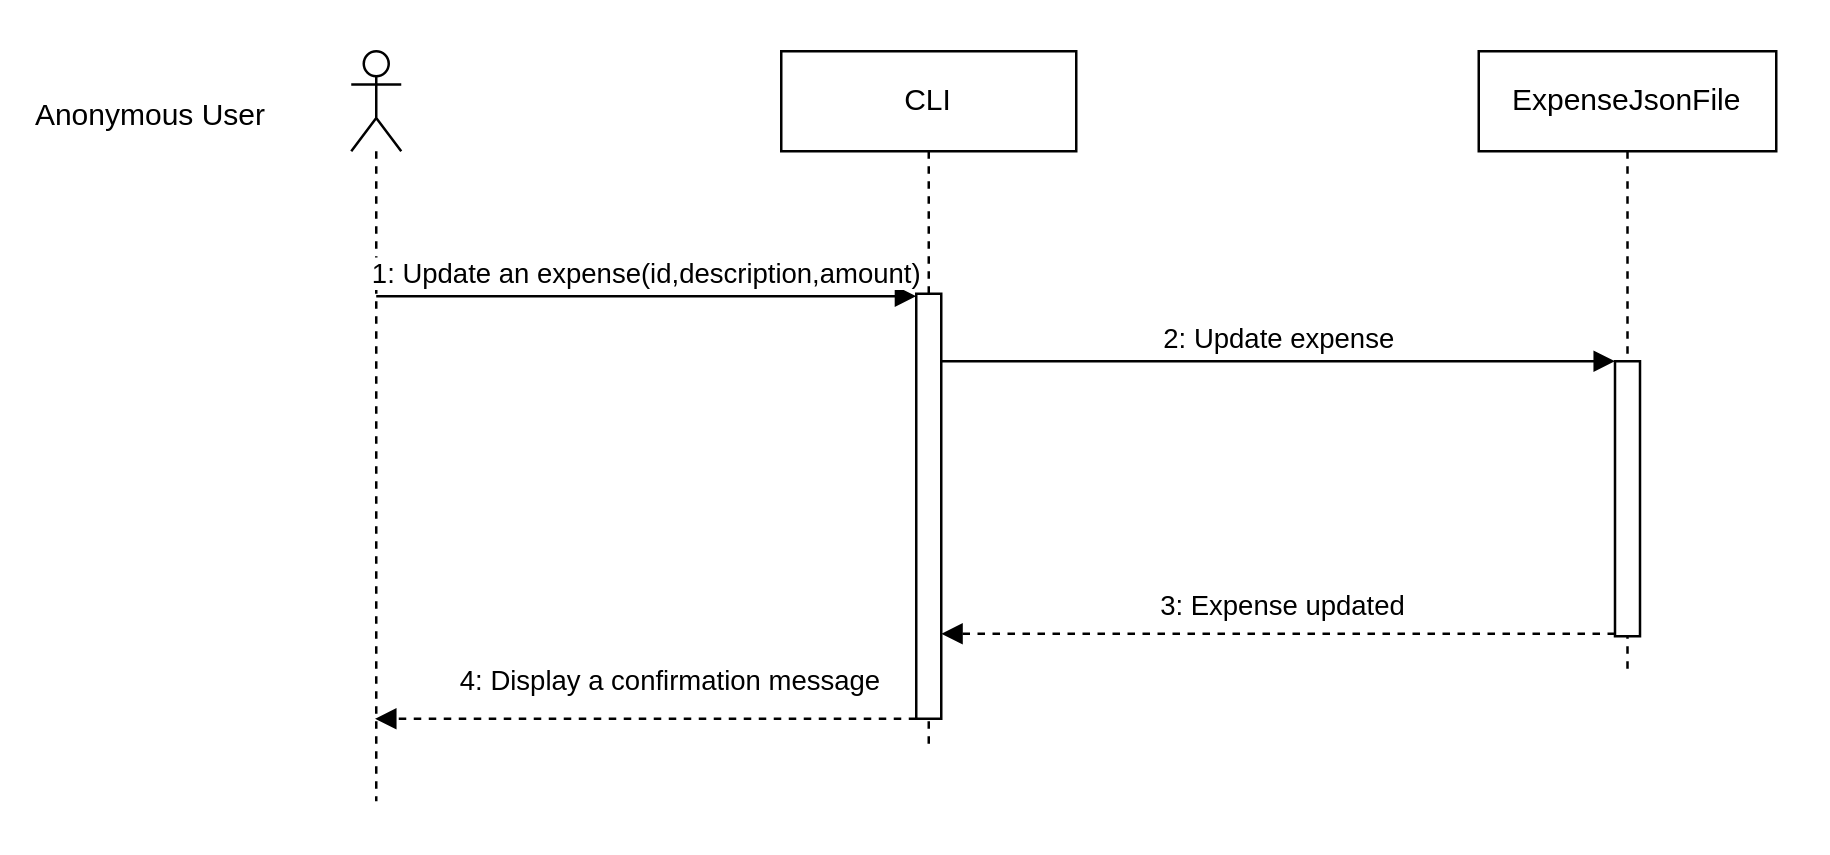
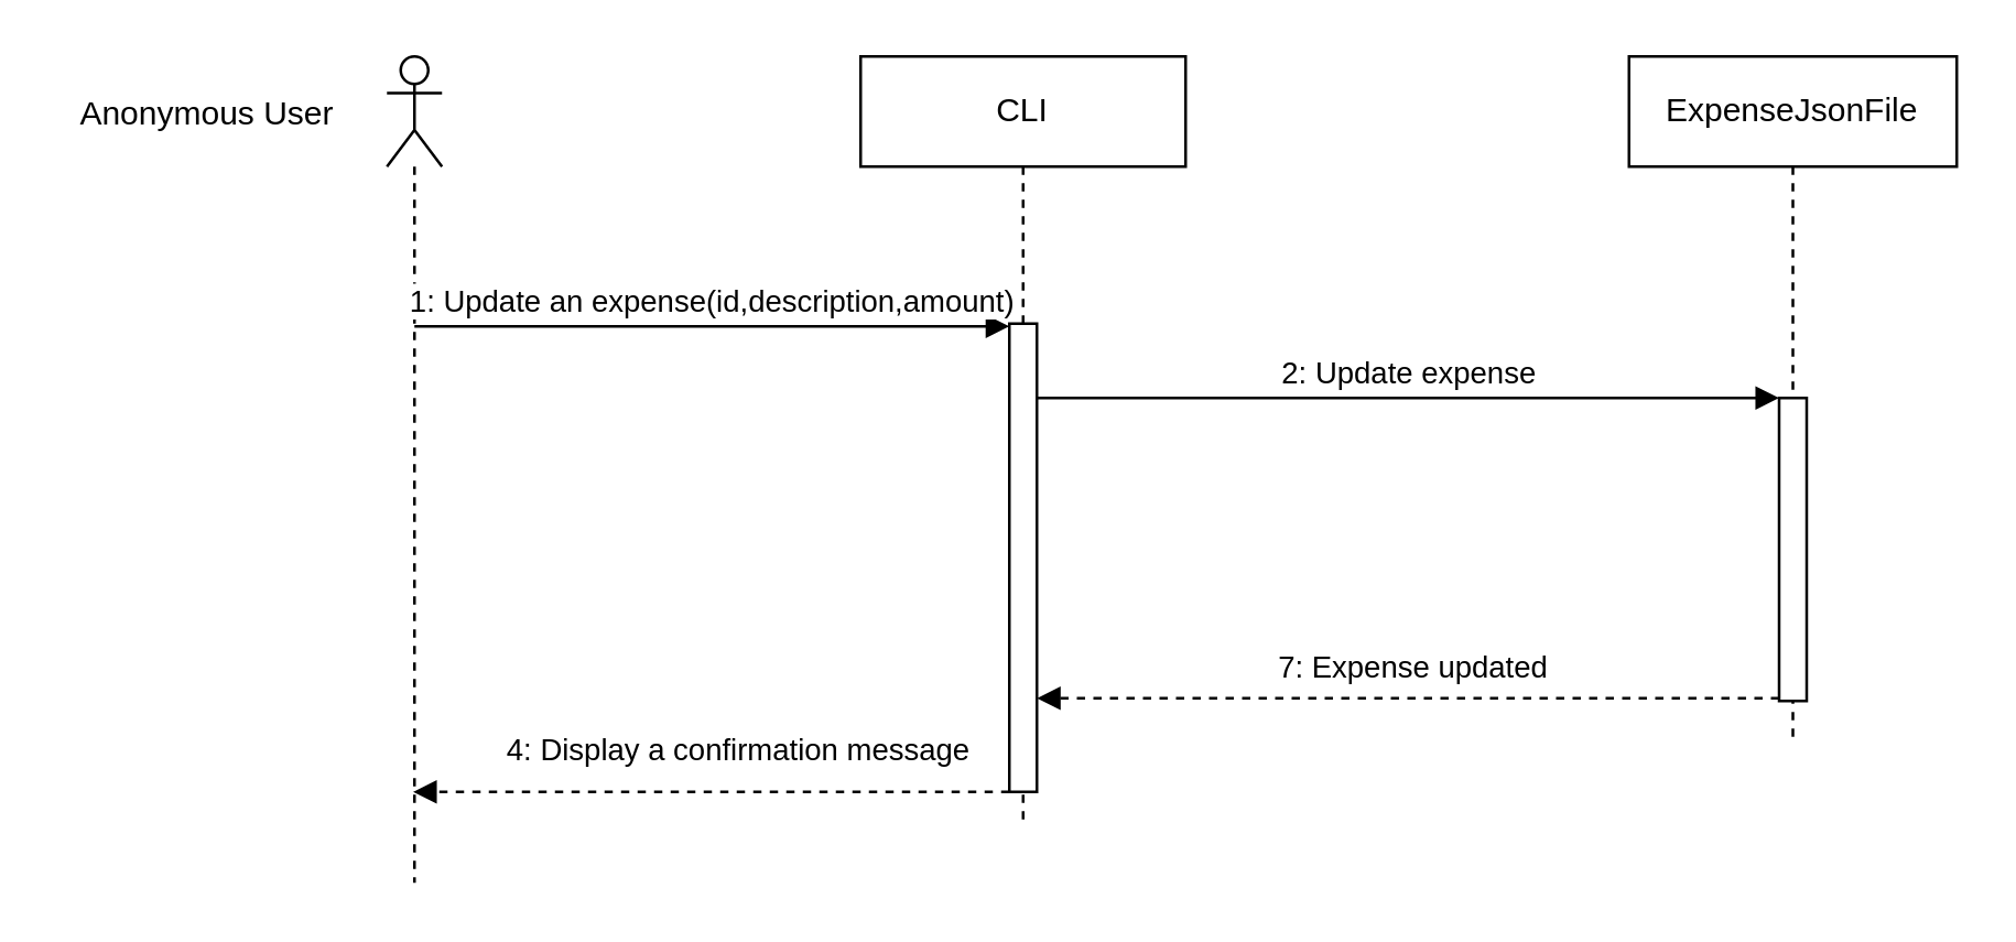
- <mxCell id="3" value="Anonymous User" style="text;html=1;align=center;verticalAlign=middle;whiteSpace=wrap;rounded=0;" parent="1" vertex="1"><mxGeometry x="5" y="31" width="110" height="30" as="geometry" /></mxCell>
+ <mxCell id="3" value="Anonymous User" style="text;html=1;align=center;verticalAlign=middle;whiteSpace=wrap;rounded=0;" parent="1" vertex="1"><mxGeometry x="20" y="26" width="110" height="30" as="geometry" /></mxCell>
- <mxCell id="11" value="3: Expense updated" style="text;html=1;align=center;verticalAlign=middle;whiteSpace=wrap;rounded=0;fontSize=11;" parent="1" vertex="1"><mxGeometry x="460" y="227" width="106" height="30" as="geometry" /></mxCell>
+ <mxCell id="11" value="7: Expense updated" style="text;html=1;align=center;verticalAlign=middle;whiteSpace=wrap;rounded=0;fontSize=11;" parent="1" vertex="1"><mxGeometry x="460" y="227" width="106" height="30" as="geometry" /></mxCell>
